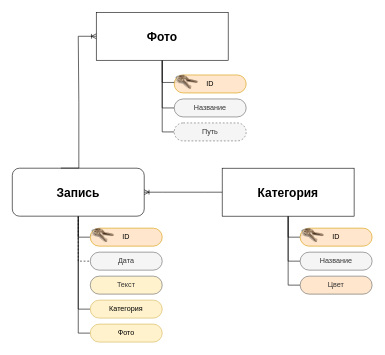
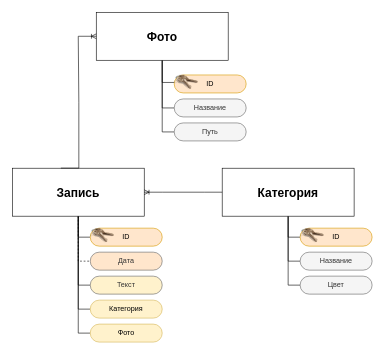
- <mxCell id="29" value="Путь" style="rounded=1;whiteSpace=wrap;html=1;arcSize=50;fillColor=#f5f5f5;fontColor=#333333;strokeColor=#666666;dashed=1;" vertex="1" parent="1"><mxGeometry x="290" y="204.5" width="120" height="30" as="geometry" /></mxCell>
+ <mxCell id="29" value="Путь" style="rounded=1;whiteSpace=wrap;html=1;arcSize=50;fillColor=#f5f5f5;fontColor=#333333;strokeColor=#666666;" vertex="1" parent="1"><mxGeometry x="290" y="204.5" width="120" height="30" as="geometry" /></mxCell>
- <mxCell id="7" value="&lt;font style=&quot;font-size: 20px;&quot;&gt;&lt;b&gt;Запись&lt;/b&gt;&lt;/font&gt;" style="whiteSpace=wrap;html=1;rounded=1;" parent="1" vertex="1"><mxGeometry x="20" y="280" width="220" height="80" as="geometry" /></mxCell>
+ <mxCell id="7" value="&lt;font style=&quot;font-size: 20px;&quot;&gt;&lt;b&gt;Запись&lt;/b&gt;&lt;/font&gt;" style="rounded=0;whiteSpace=wrap;html=1;" parent="1" vertex="1"><mxGeometry x="20" y="280" width="220" height="80" as="geometry" /></mxCell>
- <mxCell id="9" value="Дата" style="rounded=1;whiteSpace=wrap;html=1;arcSize=50;fillColor=#f5f5f5;fontColor=#333333;strokeColor=#666666;" parent="1" vertex="1"><mxGeometry x="150" y="420" width="120" height="30" as="geometry" /></mxCell>
+ <mxCell id="9" value="Дата" style="rounded=1;whiteSpace=wrap;html=1;arcSize=50;fillColor=#ffe6cc;fontColor=#333333;strokeColor=#666666;" parent="1" vertex="1"><mxGeometry x="150" y="420" width="120" height="30" as="geometry" /></mxCell>
+ <mxCell id="4" style="edgeStyle=orthogonalEdgeStyle;rounded=0;orthogonalLoop=1;jettySize=auto;html=1;entryX=0;entryY=0.5;entryDx=0;entryDy=0;endArrow=none;endFill=0;" parent="1" source="7" target="10" edge="1"><mxGeometry relative="1" as="geometry" /></mxCell>
- <mxCell id="20" value="Цвет" style="rounded=1;whiteSpace=wrap;html=1;arcSize=50;fillColor=#ffe6cc;fontColor=#333333;strokeColor=#666666;" vertex="1" parent="1"><mxGeometry x="500" y="460" width="120" height="30" as="geometry" /></mxCell>
+ <mxCell id="20" value="Цвет" style="rounded=1;whiteSpace=wrap;html=1;arcSize=50;fillColor=#f5f5f5;fontColor=#333333;strokeColor=#666666;" vertex="1" parent="1"><mxGeometry x="500" y="460" width="120" height="30" as="geometry" /></mxCell>
